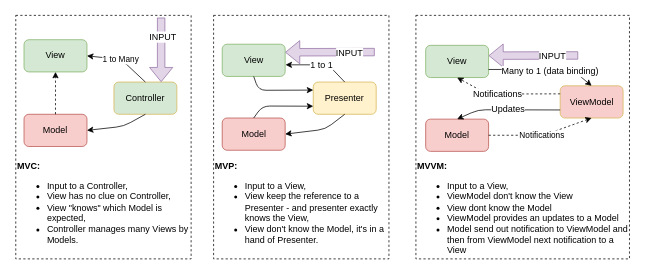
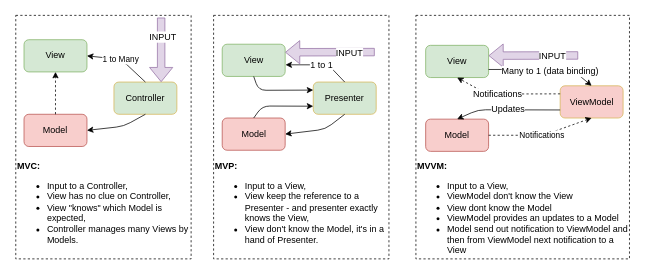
- <mxCell id="15" value="Presenter" style="rounded=1;whiteSpace=wrap;html=1;fillColor=#fff2cc;strokeColor=#d6b656;" vertex="1" parent="1"><mxGeometry x="417" y="109" width="84" height="43" as="geometry" /></mxCell>
+ <mxCell id="15" value="Presenter" style="rounded=1;whiteSpace=wrap;html=1;fillColor=#d5e8d4;strokeColor=#d6b656;" vertex="1" parent="1"><mxGeometry x="417" y="109" width="84" height="43" as="geometry" /></mxCell>
